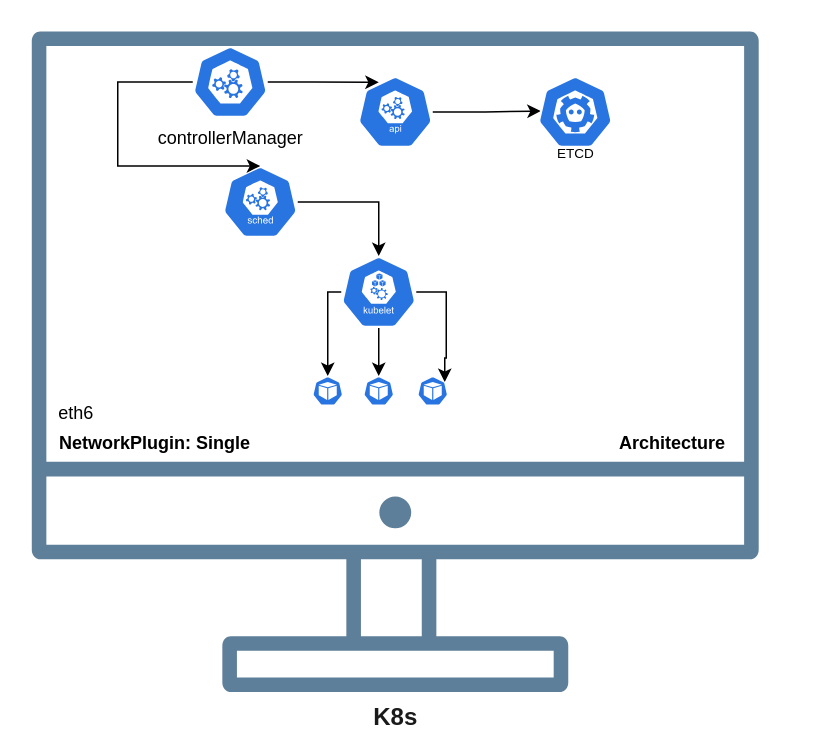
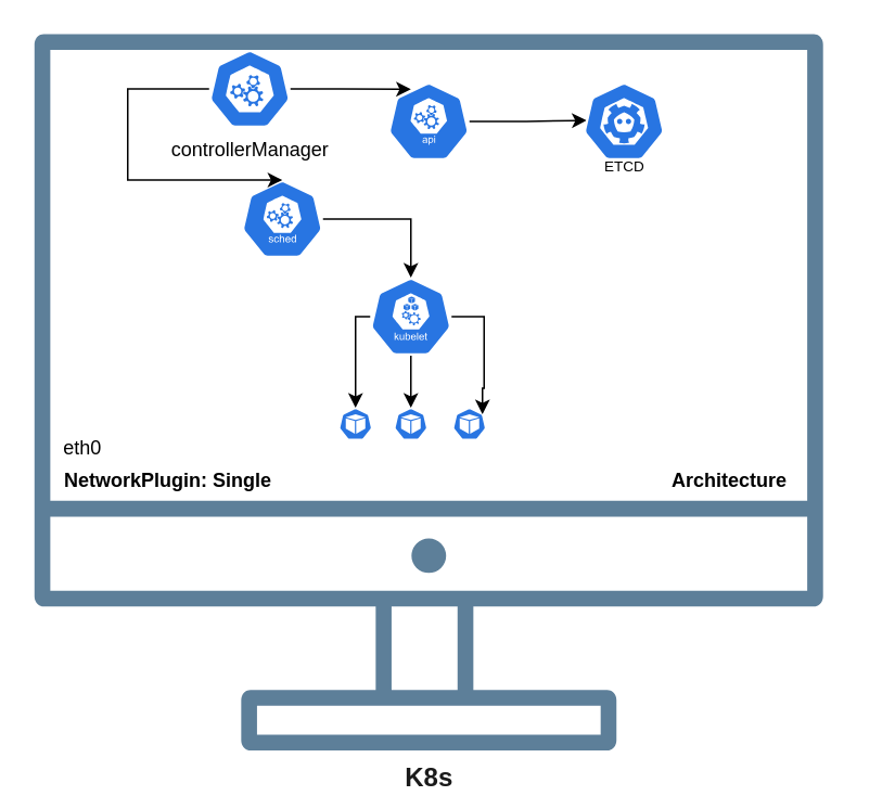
- <mxCell id="15" value="eth6" style="text;html=1;strokeColor=none;fillColor=none;align=center;verticalAlign=middle;whiteSpace=wrap;rounded=0;" vertex="1" parent="1"><mxGeometry x="23" y="260" width="55" height="30" as="geometry" /></mxCell>
+ <mxCell id="15" value="eth0" style="text;html=1;strokeColor=none;fillColor=none;align=center;verticalAlign=middle;whiteSpace=wrap;rounded=0;" vertex="1" parent="1"><mxGeometry x="23" y="260" width="55" height="30" as="geometry" /></mxCell>
